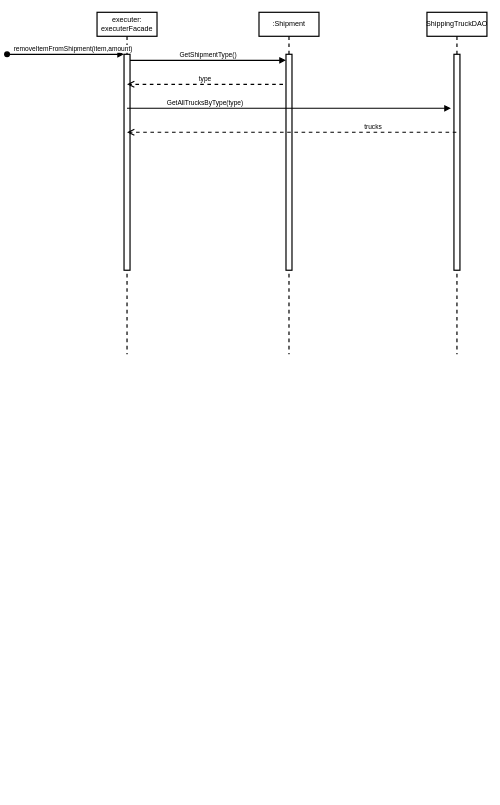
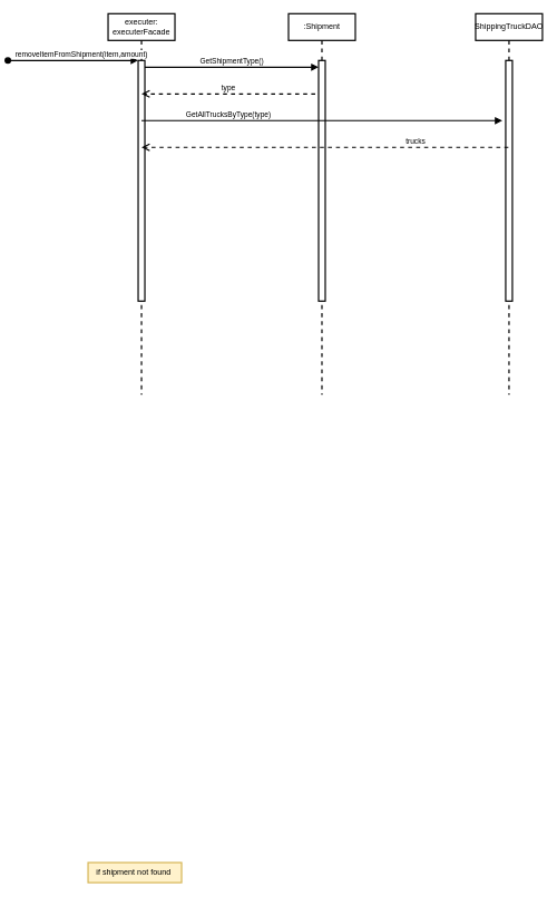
+ <mxCell id="5" value="if shipment not found&amp;nbsp;" style="html=1;whiteSpace=wrap;strokeWidth=2;fillColor=#fff2cc;strokeColor=#d6b656;" vertex="1" parent="1"><mxGeometry x="20" y="1290" width="140" height="30" as="geometry" /></mxCell>
